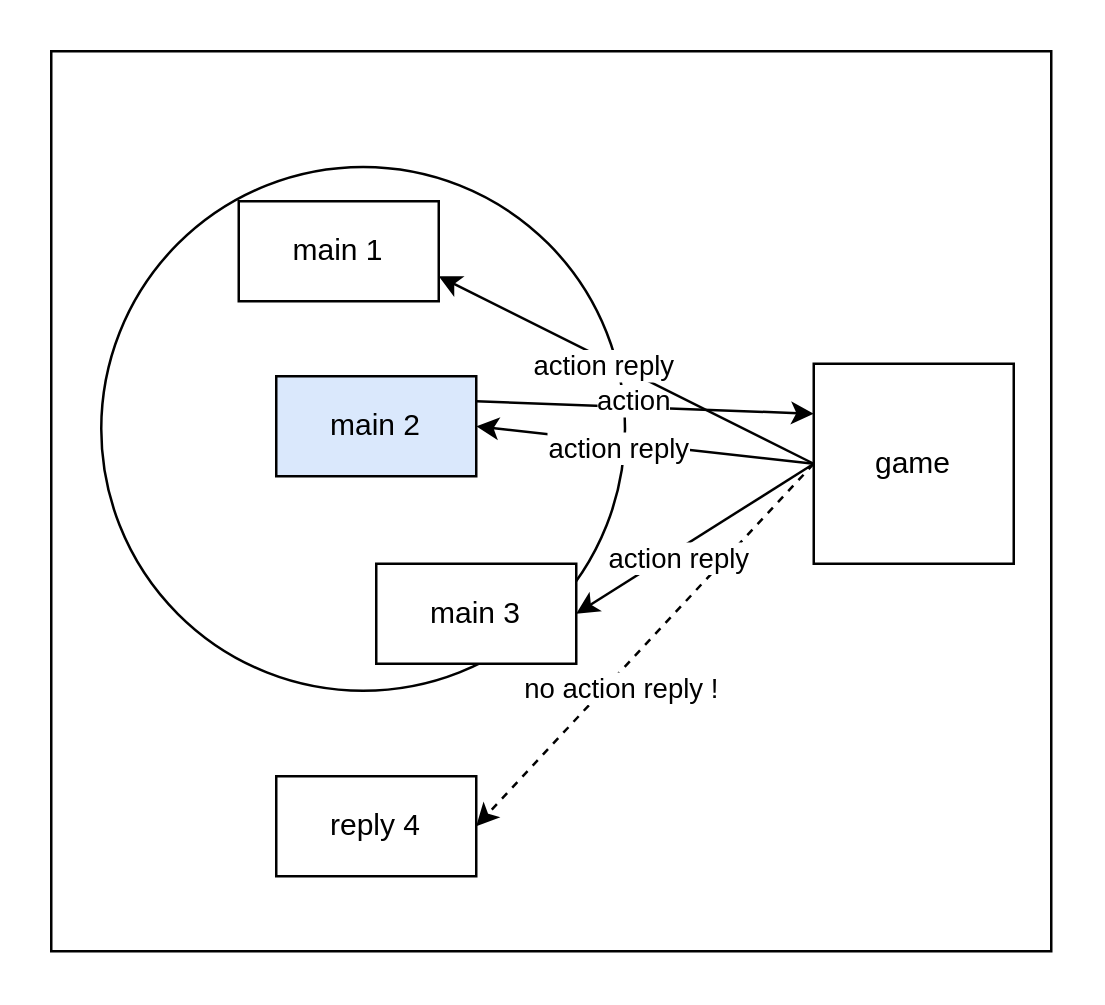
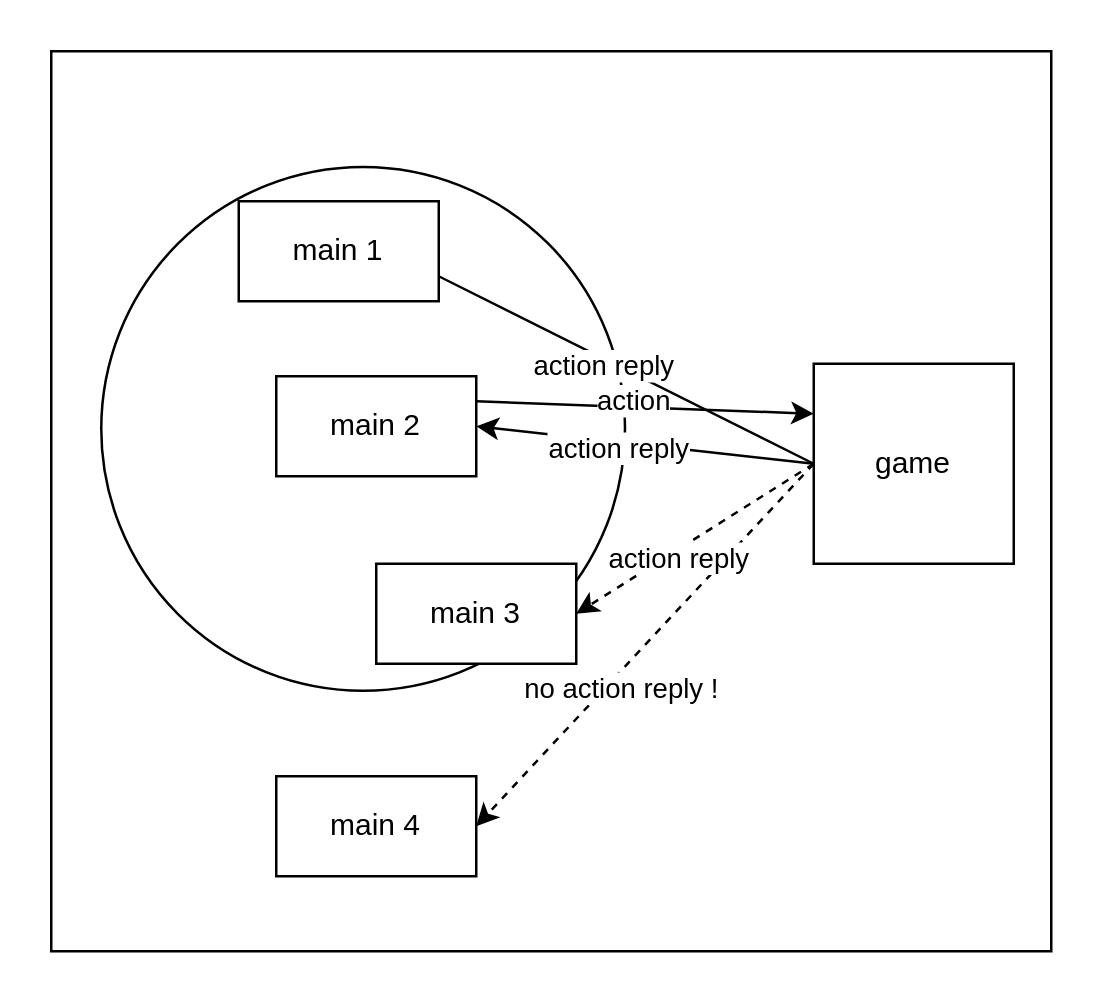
- <mxCell id="10" value="" style="endArrow=classic;html=1;rounded=0;exitX=0;exitY=0.5;exitDx=0;exitDy=0;entryX=1;entryY=0.75;entryDx=0;entryDy=0;" edge="1" parent="1" source="5" target="4"><mxGeometry width="50" height="50" relative="1" as="geometry"><mxPoint x="170" y="230" as="sourcePoint" /><mxPoint x="220" y="180" as="targetPoint" /></mxGeometry></mxCell>
+ <mxCell id="10" value="" style="endArrow=none;html=1;rounded=0;exitX=0;exitY=0.5;exitDx=0;exitDy=0;entryX=1;entryY=0.75;entryDx=0;entryDy=0;" edge="1" parent="1" source="5" target="4"><mxGeometry width="50" height="50" relative="1" as="geometry"><mxPoint x="170" y="230" as="sourcePoint" /><mxPoint x="220" y="180" as="targetPoint" /></mxGeometry></mxCell>
- <mxCell id="6" value="main 2" style="rounded=0;whiteSpace=wrap;html=1;fillColor=#dae8fc;" vertex="1" parent="1"><mxGeometry x="110" y="150" width="80" height="40" as="geometry" /></mxCell>
+ <mxCell id="6" value="main 2" style="rounded=0;whiteSpace=wrap;html=1;" vertex="1" parent="1"><mxGeometry x="110" y="150" width="80" height="40" as="geometry" /></mxCell>
- <mxCell id="17" value="" style="endArrow=classic;html=1;rounded=0;exitX=0;exitY=0.5;exitDx=0;exitDy=0;entryX=1;entryY=0.5;entryDx=0;entryDy=0;" edge="1" parent="1" source="5" target="16"><mxGeometry width="50" height="50" relative="1" as="geometry"><mxPoint x="320" y="180" as="sourcePoint" /><mxPoint x="200" y="180" as="targetPoint" /></mxGeometry></mxCell>
+ <mxCell id="17" value="" style="endArrow=classic;html=1;rounded=0;exitX=0;exitY=0.5;exitDx=0;exitDy=0;entryX=1;entryY=0.5;entryDx=0;entryDy=0;dashed=1;" edge="1" parent="1" source="5" target="16"><mxGeometry width="50" height="50" relative="1" as="geometry"><mxPoint x="320" y="180" as="sourcePoint" /><mxPoint x="200" y="180" as="targetPoint" /></mxGeometry></mxCell>
- <mxCell id="7" value="reply 4" style="rounded=0;whiteSpace=wrap;html=1;" vertex="1" parent="1"><mxGeometry x="110" y="310" width="80" height="40" as="geometry" /></mxCell>
+ <mxCell id="7" value="main 4" style="rounded=0;whiteSpace=wrap;html=1;" vertex="1" parent="1"><mxGeometry x="110" y="310" width="80" height="40" as="geometry" /></mxCell>
